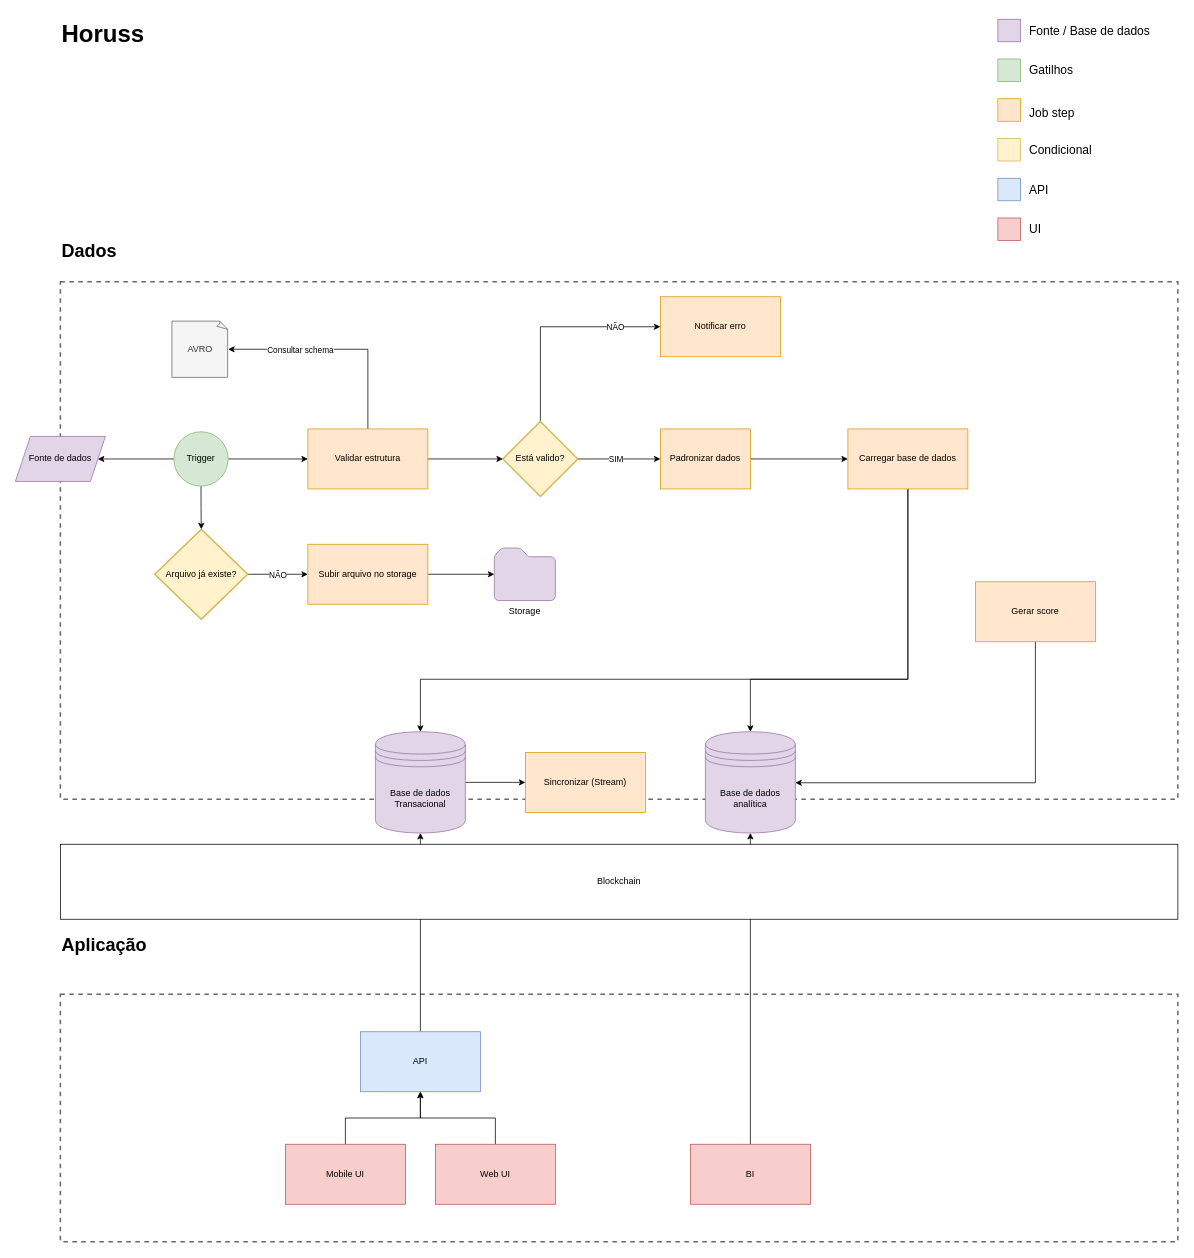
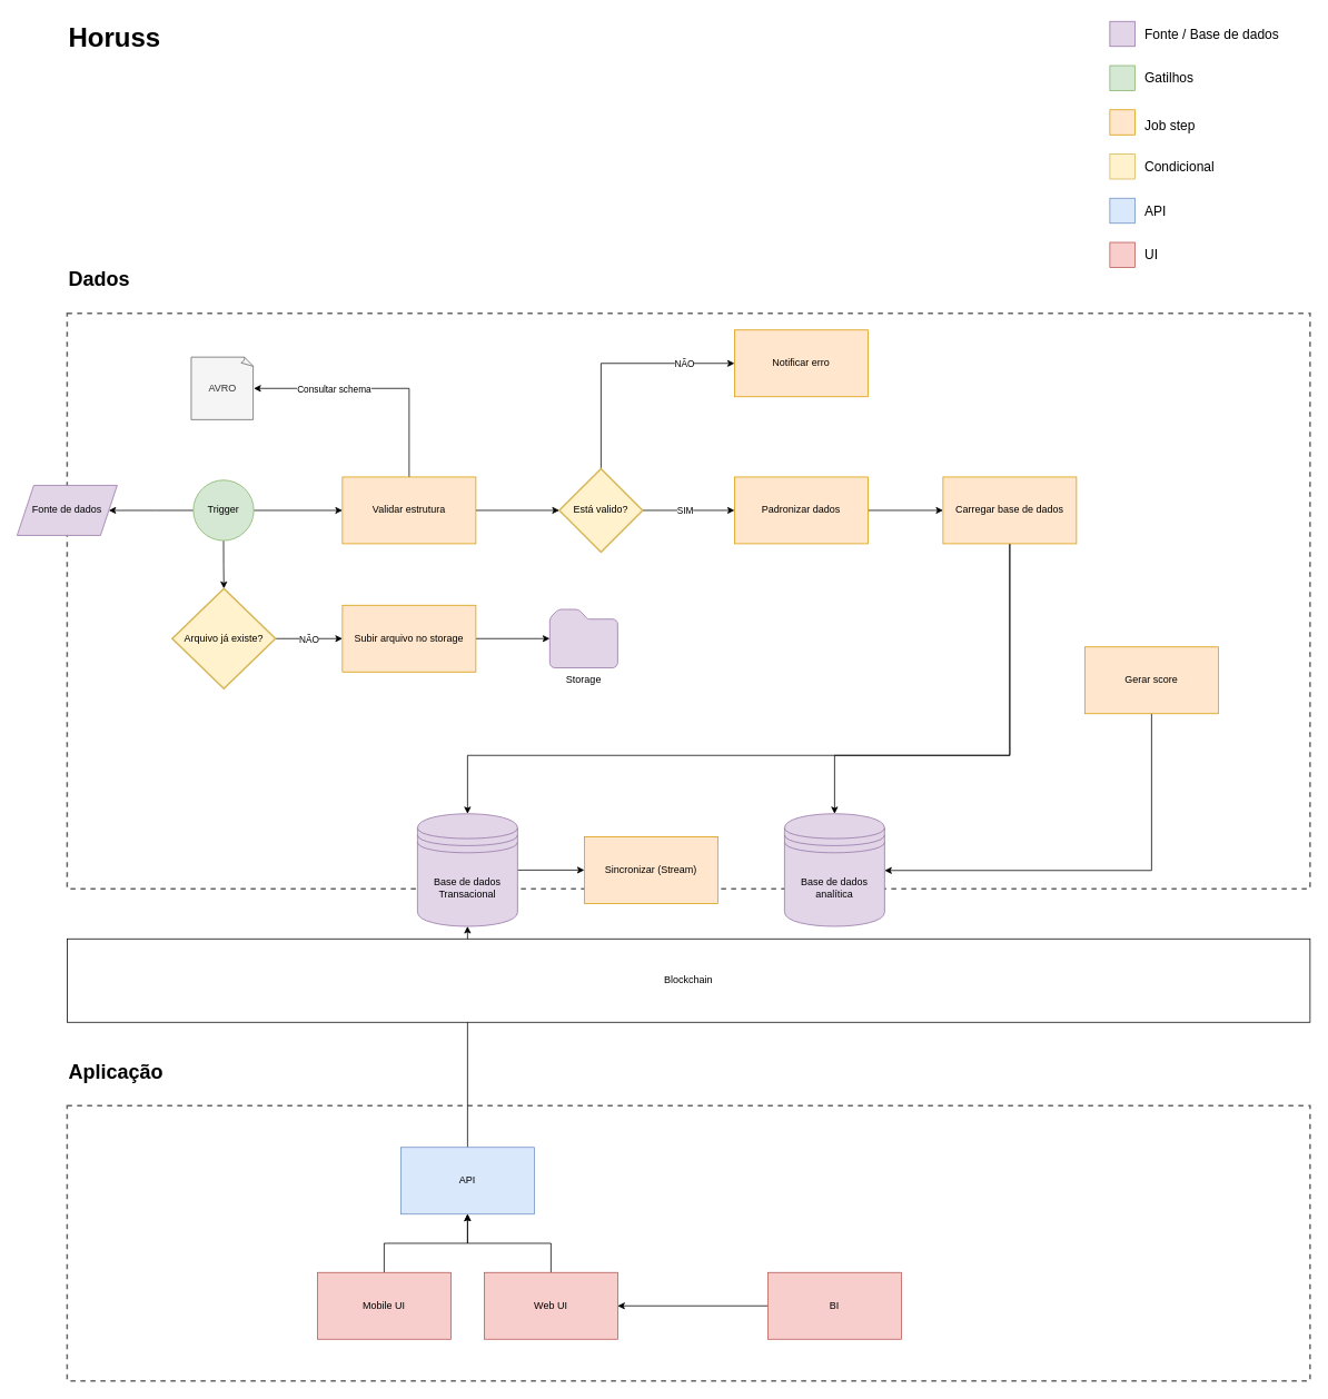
- <mxCell id="9" value="Padronizar dados" style="whiteSpace=wrap;html=1;fillColor=#ffe6cc;strokeColor=#d79b00;" vertex="1" parent="1"><mxGeometry x="880" y="571.25" width="120" height="80" as="geometry" /></mxCell>
+ <mxCell id="9" value="Padronizar dados" style="whiteSpace=wrap;html=1;fillColor=#ffe6cc;strokeColor=#d79b00;" vertex="1" parent="1"><mxGeometry x="880" y="571.25" width="160" height="80" as="geometry" /></mxCell>
- <mxCell id="26" value="Aplicação" style="text;html=1;align=left;verticalAlign=middle;resizable=0;points=[];autosize=1;strokeColor=none;fillColor=none;fontSize=24;fontStyle=1" vertex="1" parent="1"><mxGeometry x="80" y="1240" width="140" height="40" as="geometry" /></mxCell>
+ <mxCell id="26" value="Aplicação" style="text;html=1;align=left;verticalAlign=middle;resizable=0;points=[];autosize=1;strokeColor=none;fillColor=none;fontSize=24;fontStyle=1" vertex="1" parent="1"><mxGeometry x="80" y="1265" width="140" height="40" as="geometry" /></mxCell>
- <mxCell id="31" style="edgeStyle=orthogonalEdgeStyle;rounded=0;orthogonalLoop=1;jettySize=auto;html=1;" edge="1" parent="1" source="32" target="33"><mxGeometry relative="1" as="geometry" /></mxCell>
+ <mxCell id="31" style="edgeStyle=orthogonalEdgeStyle;rounded=0;orthogonalLoop=1;jettySize=auto;html=1;" edge="1" parent="1" source="32" target="37"><mxGeometry relative="1" as="geometry" /></mxCell>
